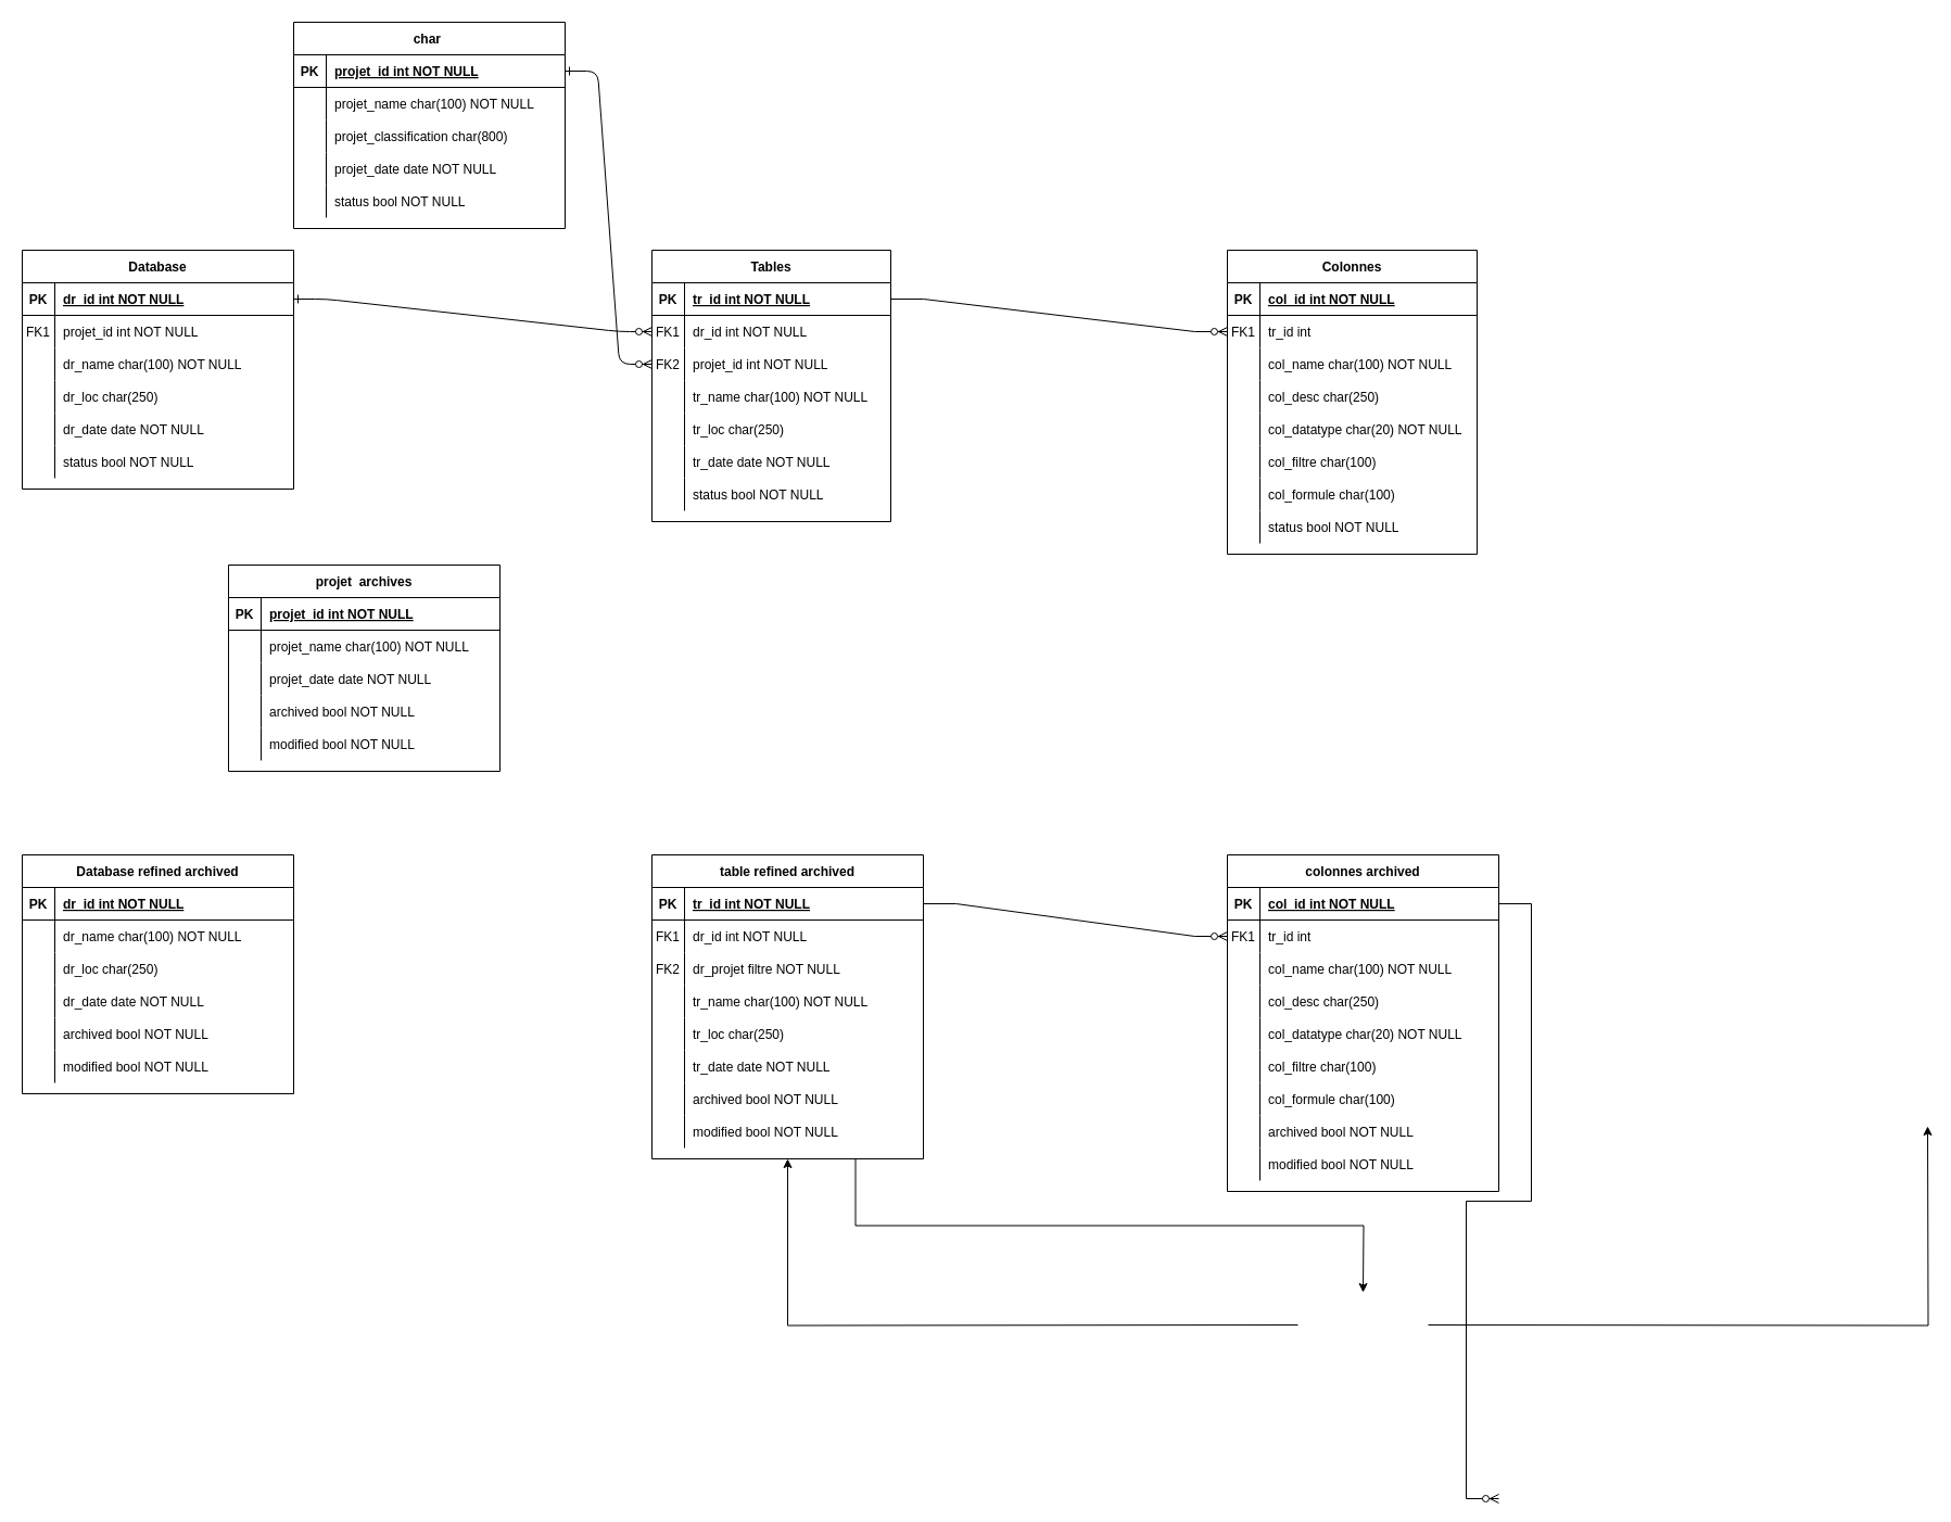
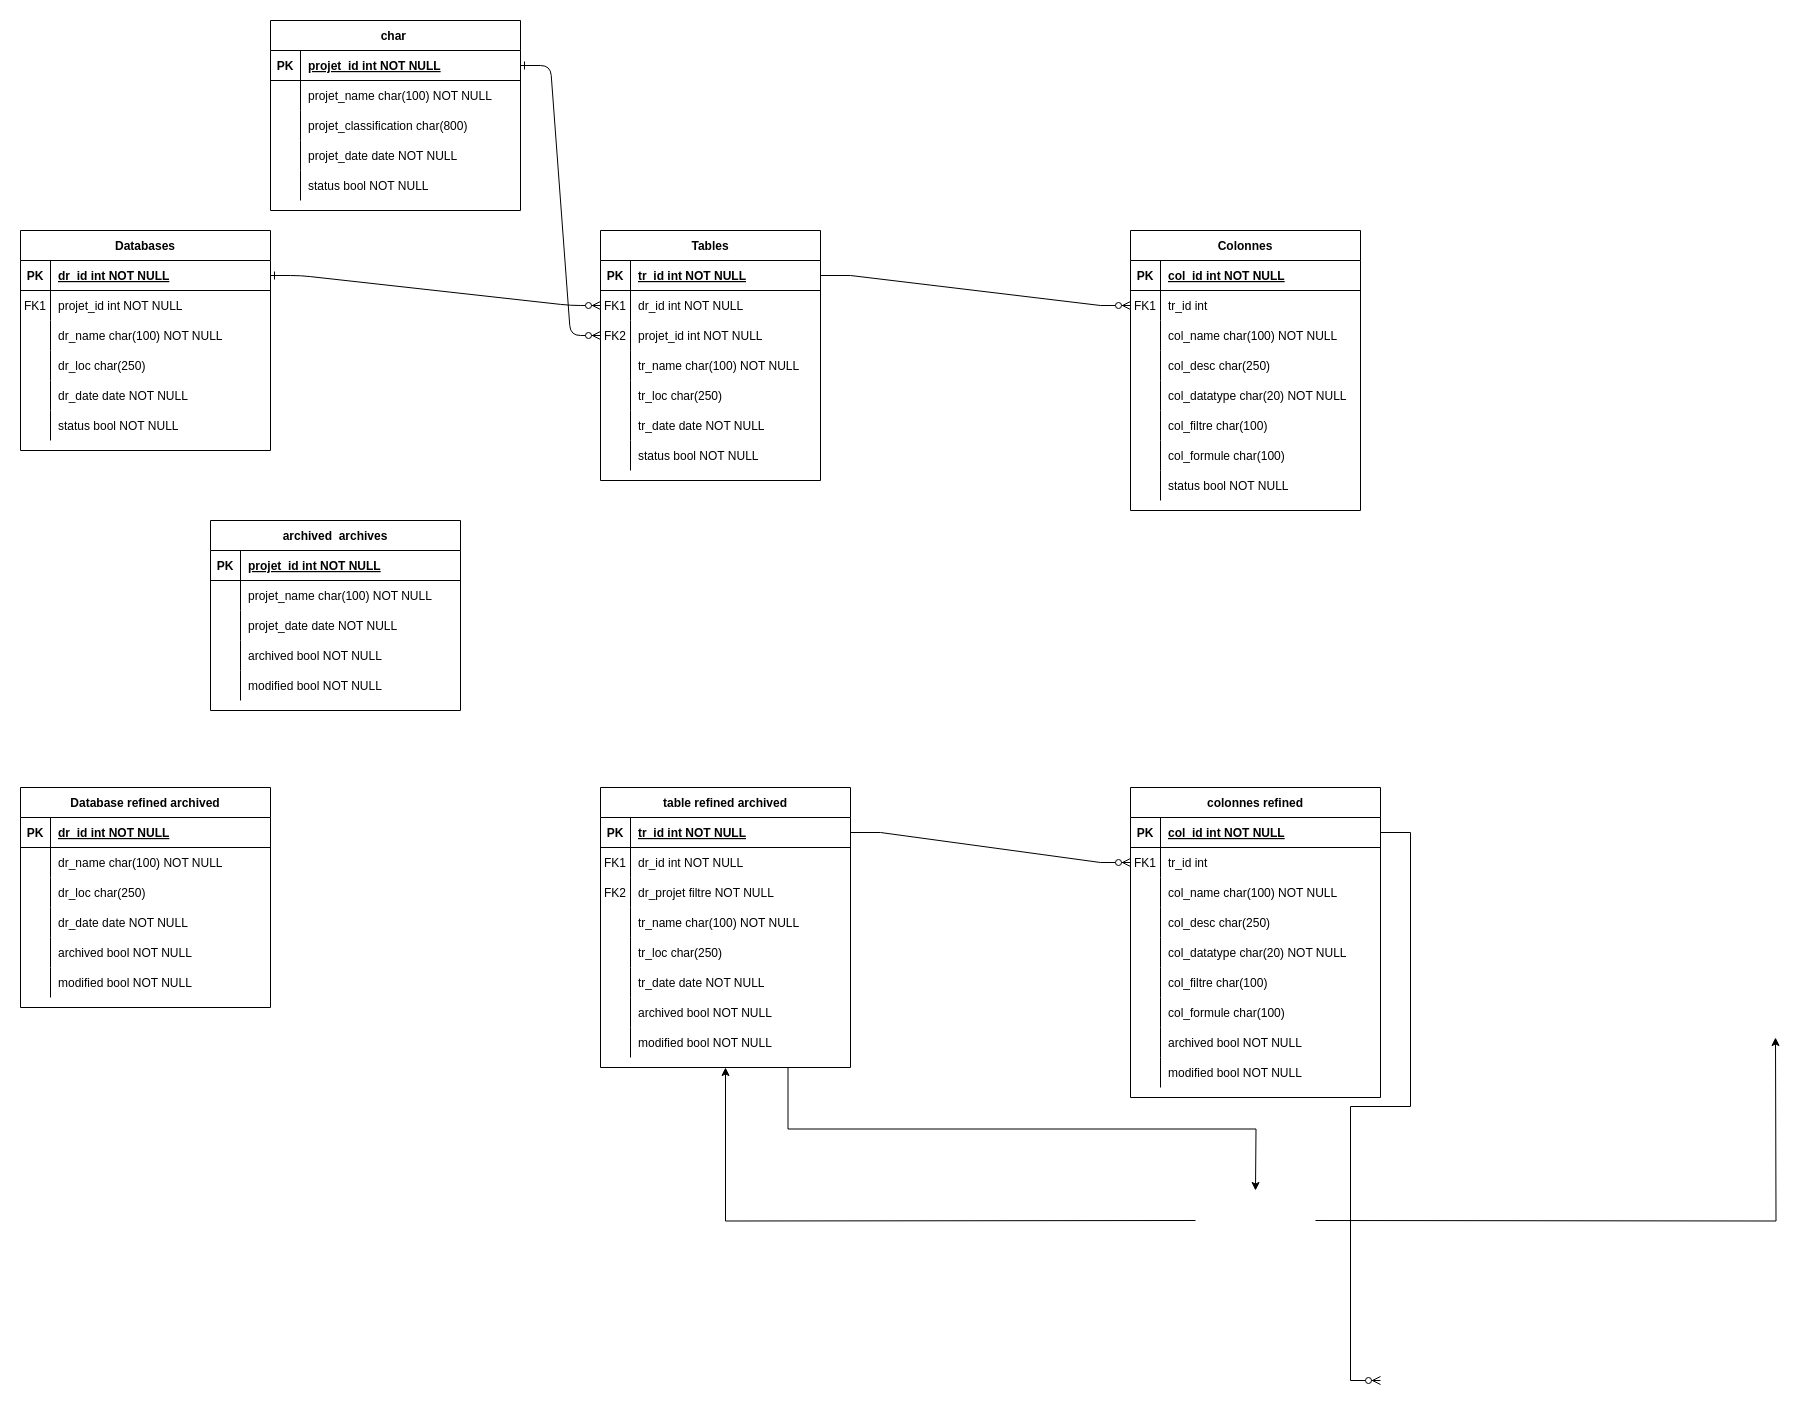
- <mxCell id="3" value="Database" style="shape=table;startSize=30;container=1;collapsible=1;childLayout=tableLayout;fixedRows=1;rowLines=0;fontStyle=1;align=center;resizeLast=1;" vertex="1" parent="1"><mxGeometry x="20" y="230" width="250" height="220" as="geometry" /></mxCell>
+ <mxCell id="3" value="Databases" style="shape=table;startSize=30;container=1;collapsible=1;childLayout=tableLayout;fixedRows=1;rowLines=0;fontStyle=1;align=center;resizeLast=1;" vertex="1" parent="1"><mxGeometry x="20" y="230" width="250" height="220" as="geometry" /></mxCell>
- <mxCell id="130" value="projet  archives" style="shape=table;startSize=30;container=1;collapsible=1;childLayout=tableLayout;fixedRows=1;rowLines=0;fontStyle=1;align=center;resizeLast=1;" vertex="1" parent="1"><mxGeometry x="210" y="520" width="250" height="190" as="geometry" /></mxCell>
+ <mxCell id="130" value="archived  archives" style="shape=table;startSize=30;container=1;collapsible=1;childLayout=tableLayout;fixedRows=1;rowLines=0;fontStyle=1;align=center;resizeLast=1;" vertex="1" parent="1"><mxGeometry x="210" y="520" width="250" height="190" as="geometry" /></mxCell>
- <mxCell id="146" value="colonnes archived" style="shape=table;startSize=30;container=1;collapsible=1;childLayout=tableLayout;fixedRows=1;rowLines=0;fontStyle=1;align=center;resizeLast=1;" vertex="1" parent="1"><mxGeometry x="1130" y="787" width="250" height="310" as="geometry" /></mxCell>
+ <mxCell id="146" value="colonnes refined" style="shape=table;startSize=30;container=1;collapsible=1;childLayout=tableLayout;fixedRows=1;rowLines=0;fontStyle=1;align=center;resizeLast=1;" vertex="1" parent="1"><mxGeometry x="1130" y="787" width="250" height="310" as="geometry" /></mxCell>
